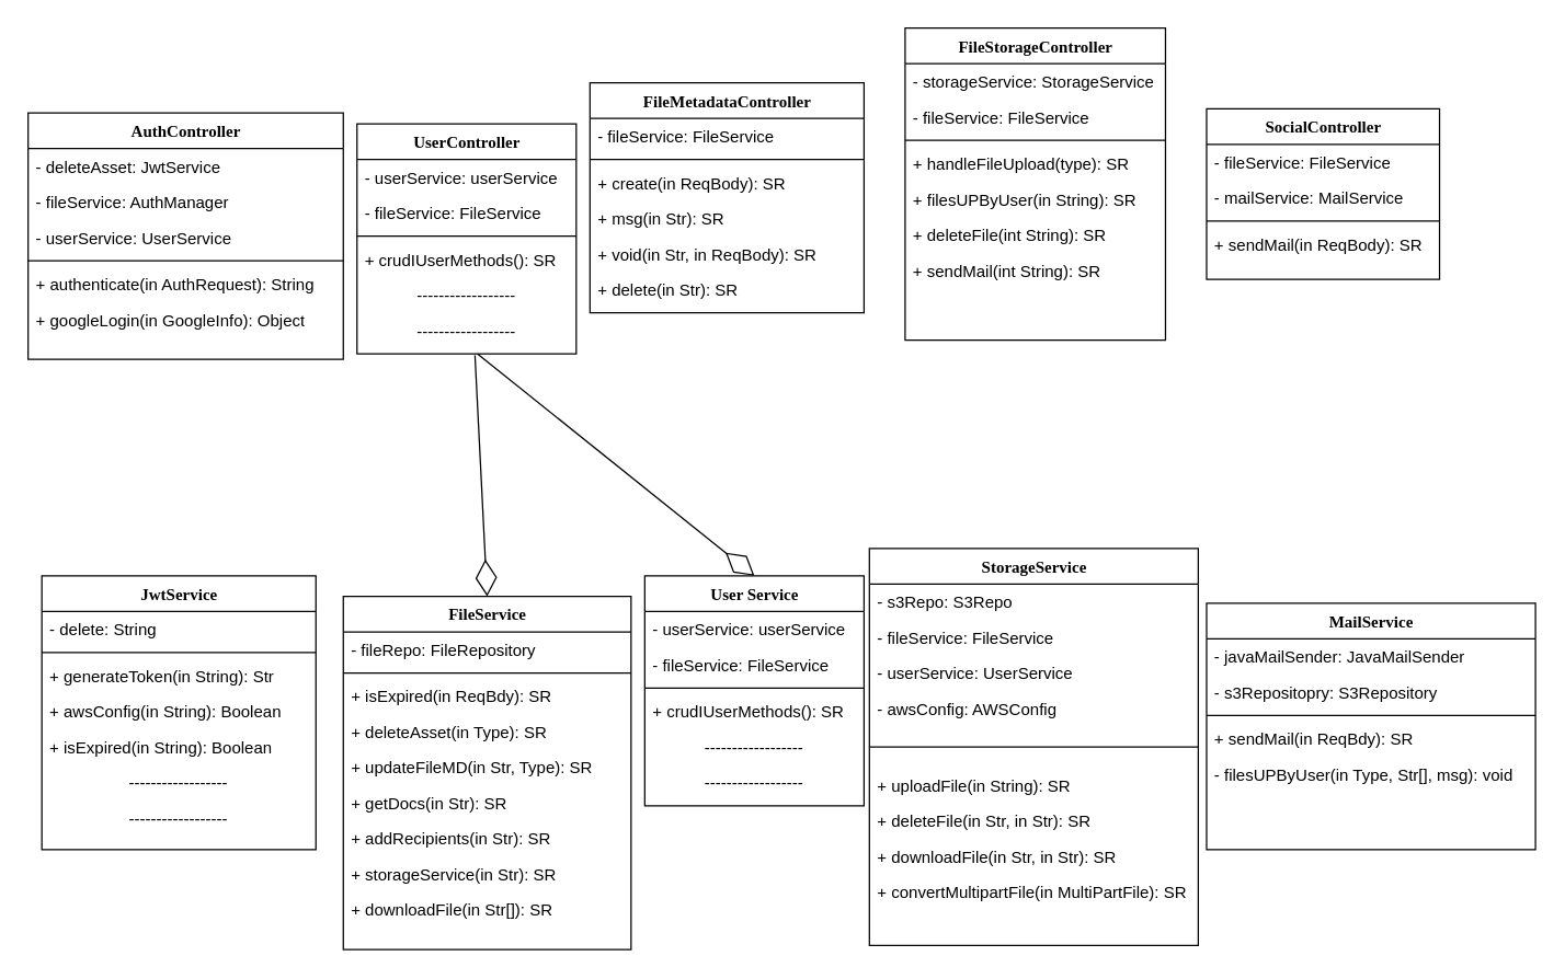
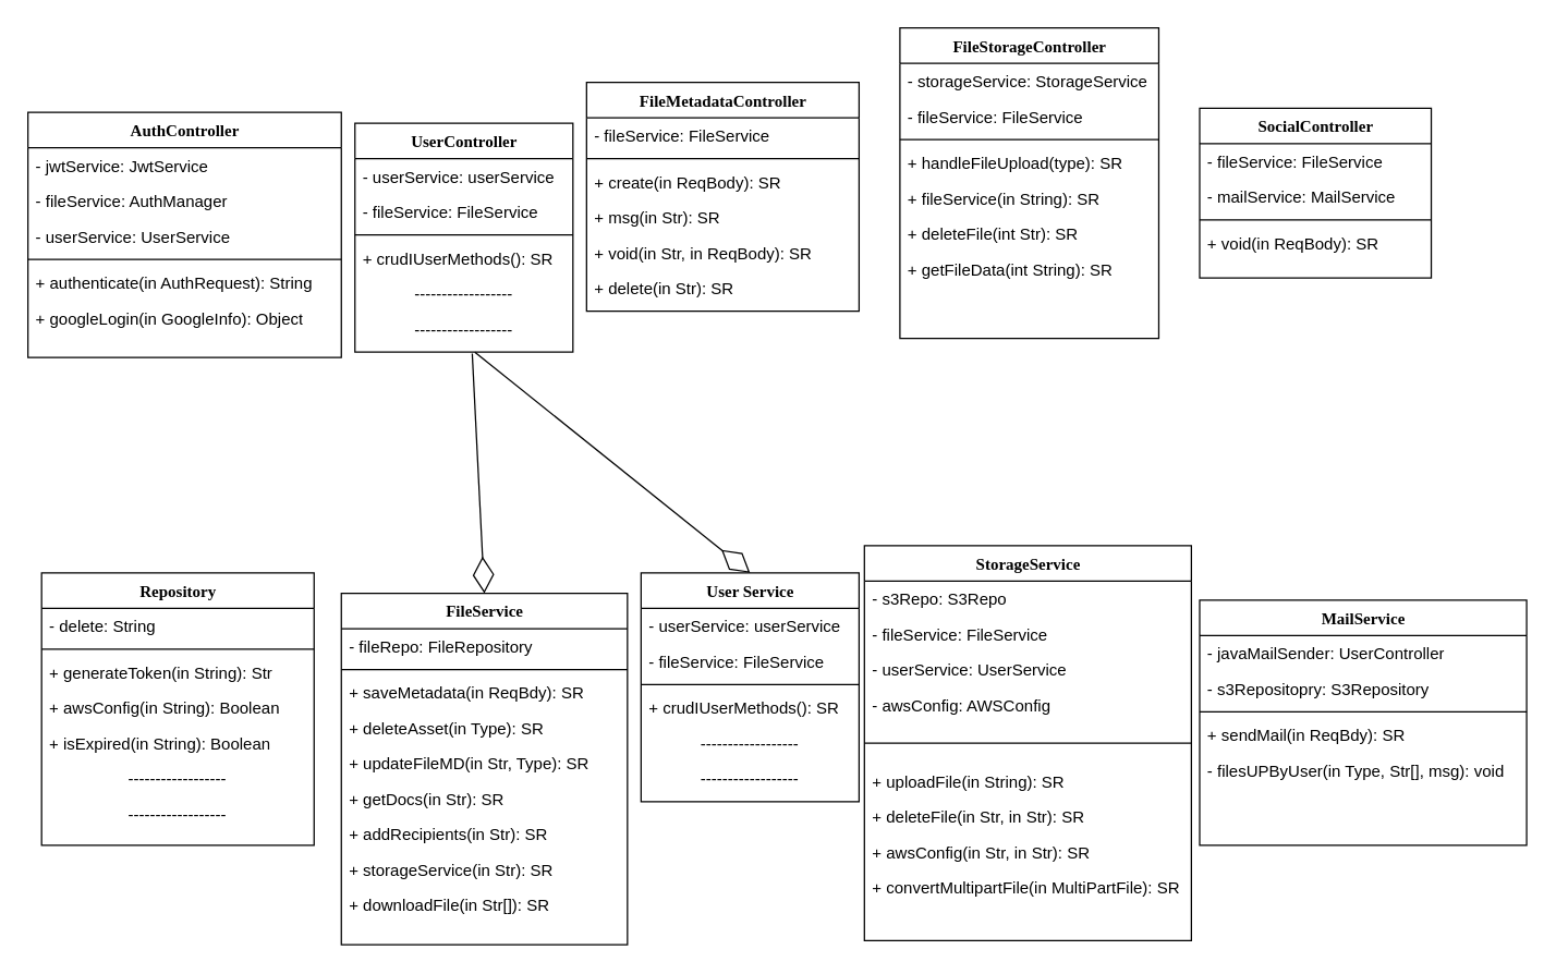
- <mxCell id="3" value="- deleteAsset: JwtService" style="text;html=1;strokeColor=none;fillColor=none;align=left;verticalAlign=top;spacingLeft=4;spacingRight=4;whiteSpace=wrap;overflow=hidden;rotatable=0;points=[[0,0.5],[1,0.5]];portConstraint=eastwest;" parent="2" vertex="1"><mxGeometry y="26" width="230" height="26" as="geometry" /></mxCell>
+ <mxCell id="3" value="- jwtService: JwtService" style="text;html=1;strokeColor=none;fillColor=none;align=left;verticalAlign=top;spacingLeft=4;spacingRight=4;whiteSpace=wrap;overflow=hidden;rotatable=0;points=[[0,0.5],[1,0.5]];portConstraint=eastwest;" parent="2" vertex="1"><mxGeometry y="26" width="230" height="26" as="geometry" /></mxCell>
- <mxCell id="14" value="+ filesUPByUser(in String): SR" style="text;html=1;strokeColor=none;fillColor=none;align=left;verticalAlign=top;spacingLeft=4;spacingRight=4;whiteSpace=wrap;overflow=hidden;rotatable=0;points=[[0,0.5],[1,0.5]];portConstraint=eastwest;" parent="9" vertex="1"><mxGeometry y="112" width="190" height="26" as="geometry" /></mxCell>
+ <mxCell id="14" value="+ fileService(in String): SR" style="text;html=1;strokeColor=none;fillColor=none;align=left;verticalAlign=top;spacingLeft=4;spacingRight=4;whiteSpace=wrap;overflow=hidden;rotatable=0;points=[[0,0.5],[1,0.5]];portConstraint=eastwest;" parent="9" vertex="1"><mxGeometry y="112" width="190" height="26" as="geometry" /></mxCell>
- <mxCell id="15" value="+ deleteFile(int String): SR" style="text;html=1;strokeColor=none;fillColor=none;align=left;verticalAlign=top;spacingLeft=4;spacingRight=4;whiteSpace=wrap;overflow=hidden;rotatable=0;points=[[0,0.5],[1,0.5]];portConstraint=eastwest;" parent="9" vertex="1"><mxGeometry y="138" width="190" height="26" as="geometry" /></mxCell>
+ <mxCell id="15" value="+ deleteFile(int Str): SR" style="text;html=1;strokeColor=none;fillColor=none;align=left;verticalAlign=top;spacingLeft=4;spacingRight=4;whiteSpace=wrap;overflow=hidden;rotatable=0;points=[[0,0.5],[1,0.5]];portConstraint=eastwest;" parent="9" vertex="1"><mxGeometry y="138" width="190" height="26" as="geometry" /></mxCell>
- <mxCell id="46" value="+ sendMail(in ReqBody): SR" style="text;html=1;strokeColor=none;fillColor=none;align=left;verticalAlign=top;spacingLeft=4;spacingRight=4;whiteSpace=wrap;overflow=hidden;rotatable=0;points=[[0,0.5],[1,0.5]];portConstraint=eastwest;" parent="42" vertex="1"><mxGeometry y="86" width="170" height="26" as="geometry" /></mxCell>
+ <mxCell id="46" value="+ void(in ReqBody): SR" style="text;html=1;strokeColor=none;fillColor=none;align=left;verticalAlign=top;spacingLeft=4;spacingRight=4;whiteSpace=wrap;overflow=hidden;rotatable=0;points=[[0,0.5],[1,0.5]];portConstraint=eastwest;" parent="42" vertex="1"><mxGeometry y="86" width="170" height="26" as="geometry" /></mxCell>
- <mxCell id="16" value="+ sendMail(int String): SR" style="text;html=1;strokeColor=none;fillColor=none;align=left;verticalAlign=top;spacingLeft=4;spacingRight=4;whiteSpace=wrap;overflow=hidden;rotatable=0;points=[[0,0.5],[1,0.5]];portConstraint=eastwest;" parent="9" vertex="1"><mxGeometry y="164" width="190" height="26" as="geometry" /></mxCell>
+ <mxCell id="16" value="+ getFileData(int String): SR" style="text;html=1;strokeColor=none;fillColor=none;align=left;verticalAlign=top;spacingLeft=4;spacingRight=4;whiteSpace=wrap;overflow=hidden;rotatable=0;points=[[0,0.5],[1,0.5]];portConstraint=eastwest;" parent="9" vertex="1"><mxGeometry y="164" width="190" height="26" as="geometry" /></mxCell>
- <mxCell id="24" value="JwtService" style="swimlane;html=1;fontStyle=1;align=center;verticalAlign=top;childLayout=stackLayout;horizontal=1;startSize=26;horizontalStack=0;resizeParent=1;resizeLast=0;collapsible=1;marginBottom=0;swimlaneFillColor=#ffffff;rounded=0;shadow=0;comic=0;labelBackgroundColor=none;strokeWidth=1;fillColor=none;fontFamily=Verdana;fontSize=12" parent="1" vertex="1"><mxGeometry x="30" y="420" width="200" height="200" as="geometry" /></mxCell>
+ <mxCell id="24" value="Repository" style="swimlane;html=1;fontStyle=1;align=center;verticalAlign=top;childLayout=stackLayout;horizontal=1;startSize=26;horizontalStack=0;resizeParent=1;resizeLast=0;collapsible=1;marginBottom=0;swimlaneFillColor=#ffffff;rounded=0;shadow=0;comic=0;labelBackgroundColor=none;strokeWidth=1;fillColor=none;fontFamily=Verdana;fontSize=12" parent="1" vertex="1"><mxGeometry x="30" y="420" width="200" height="200" as="geometry" /></mxCell>
- <mxCell id="65" value="- javaMailSender: JavaMailSender" style="text;html=1;strokeColor=none;fillColor=none;align=left;verticalAlign=top;spacingLeft=4;spacingRight=4;whiteSpace=wrap;overflow=hidden;rotatable=0;points=[[0,0.5],[1,0.5]];portConstraint=eastwest;" parent="64" vertex="1"><mxGeometry y="26" width="240" height="26" as="geometry" /></mxCell>
+ <mxCell id="65" value="- javaMailSender: UserController" style="text;html=1;strokeColor=none;fillColor=none;align=left;verticalAlign=top;spacingLeft=4;spacingRight=4;whiteSpace=wrap;overflow=hidden;rotatable=0;points=[[0,0.5],[1,0.5]];portConstraint=eastwest;" parent="64" vertex="1"><mxGeometry y="26" width="240" height="26" as="geometry" /></mxCell>
- <mxCell id="35" value="+ isExpired(in ReqBdy): SR" style="text;html=1;strokeColor=none;fillColor=none;align=left;verticalAlign=top;spacingLeft=4;spacingRight=4;whiteSpace=wrap;overflow=hidden;rotatable=0;points=[[0,0.5],[1,0.5]];portConstraint=eastwest;" parent="32" vertex="1"><mxGeometry y="60" width="210" height="26" as="geometry" /></mxCell>
+ <mxCell id="35" value="+ saveMetadata(in ReqBdy): SR" style="text;html=1;strokeColor=none;fillColor=none;align=left;verticalAlign=top;spacingLeft=4;spacingRight=4;whiteSpace=wrap;overflow=hidden;rotatable=0;points=[[0,0.5],[1,0.5]];portConstraint=eastwest;" parent="32" vertex="1"><mxGeometry y="60" width="210" height="26" as="geometry" /></mxCell>
- <mxCell id="62" value="+ downloadFile(in Str, in Str): SR" style="text;html=1;strokeColor=none;fillColor=none;align=left;verticalAlign=top;spacingLeft=4;spacingRight=4;whiteSpace=wrap;overflow=hidden;rotatable=0;points=[[0,0.5],[1,0.5]];portConstraint=eastwest;" parent="54" vertex="1"><mxGeometry y="212" width="240" height="26" as="geometry" /></mxCell>
+ <mxCell id="62" value="+ awsConfig(in Str, in Str): SR" style="text;html=1;strokeColor=none;fillColor=none;align=left;verticalAlign=top;spacingLeft=4;spacingRight=4;whiteSpace=wrap;overflow=hidden;rotatable=0;points=[[0,0.5],[1,0.5]];portConstraint=eastwest;" parent="54" vertex="1"><mxGeometry y="212" width="240" height="26" as="geometry" /></mxCell>
